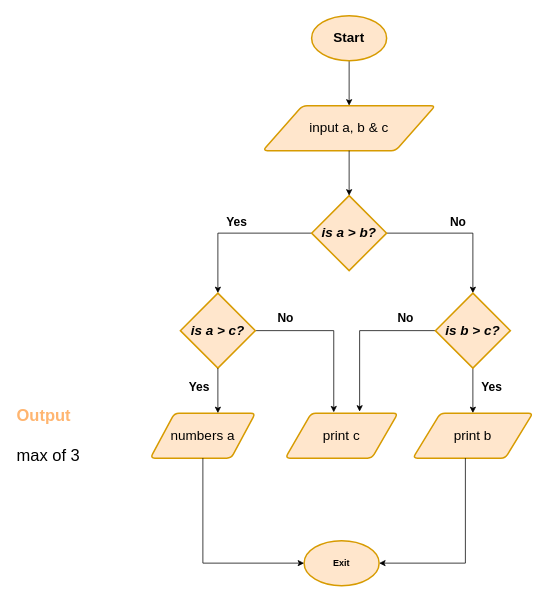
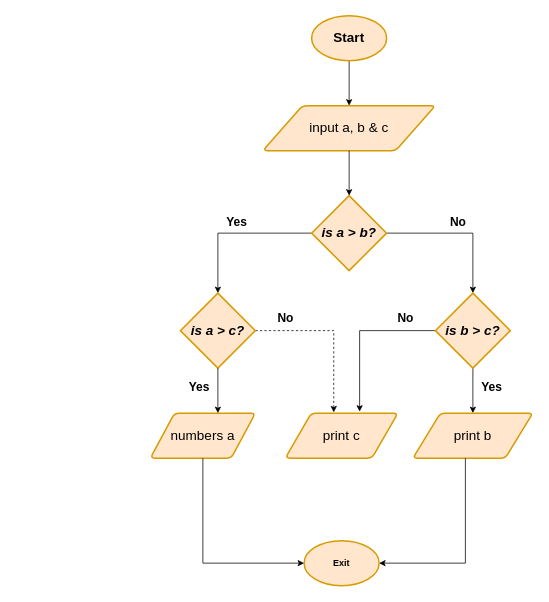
- <mxCell id="8" style="edgeStyle=orthogonalEdgeStyle;rounded=0;orthogonalLoop=1;jettySize=auto;html=1;entryX=0.43;entryY=-0.017;entryDx=0;entryDy=0;entryPerimeter=0;fontSize=18;" edge="1" parent="1" source="9" target="14"><mxGeometry relative="1" as="geometry"><mxPoint x="440" y="600" as="targetPoint" /></mxGeometry></mxCell>
+ <mxCell id="8" style="edgeStyle=orthogonalEdgeStyle;rounded=0;orthogonalLoop=1;jettySize=auto;html=1;entryX=0.43;entryY=-0.017;entryDx=0;entryDy=0;entryPerimeter=0;fontSize=18;dashed=1;" edge="1" parent="1" source="9" target="14"><mxGeometry relative="1" as="geometry"><mxPoint x="440" y="600" as="targetPoint" /></mxGeometry></mxCell>
- <mxCell id="29" value="&lt;b&gt;&lt;font style=&quot;color: rgb(255, 181, 112);&quot;&gt;Output&lt;/font&gt;&lt;/b&gt;&lt;div&gt;&lt;br&gt;&lt;/div&gt;&lt;div&gt;max of 3&lt;/div&gt;" style="text;html=1;align=left;verticalAlign=middle;resizable=0;points=[];autosize=1;strokeColor=none;fillColor=none;fontSize=22;" vertex="1" parent="1"><mxGeometry x="20" y="535" width="110" height="90" as="geometry" /></mxCell>
